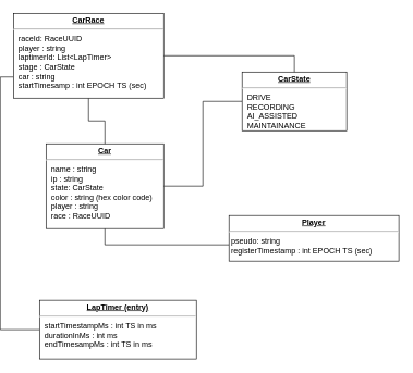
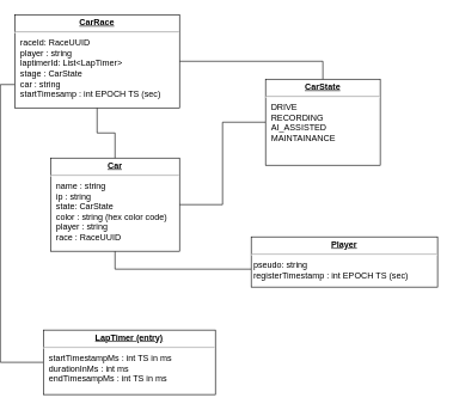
- <mxCell id="5" value="&lt;p style=&quot;margin:0px;margin-top:4px;text-align:center;text-decoration:underline;&quot;&gt;&lt;b&gt;CarState&lt;/b&gt;&lt;br&gt;&lt;/p&gt;&lt;hr&gt;&lt;p style=&quot;margin:0px;margin-left:8px;&quot;&gt;DRIVE&lt;br&gt;RECORDING&lt;br&gt;AI_ASSISTED&lt;/p&gt;&lt;p style=&quot;margin:0px;margin-left:8px;&quot;&gt;MAINTAINANCE&lt;br&gt;&lt;/p&gt;" style="verticalAlign=top;align=left;overflow=fill;fontSize=12;fontFamily=Helvetica;html=1;" vertex="1" parent="1"><mxGeometry x="370" y="110" width="160" height="90" as="geometry" /></mxCell>
+ <mxCell id="5" value="&lt;p style=&quot;margin:0px;margin-top:4px;text-align:center;text-decoration:underline;&quot;&gt;&lt;b&gt;CarState&lt;/b&gt;&lt;br&gt;&lt;/p&gt;&lt;hr&gt;&lt;p style=&quot;margin:0px;margin-left:8px;&quot;&gt;DRIVE&lt;br&gt;RECORDING&lt;br&gt;AI_ASSISTED&lt;/p&gt;&lt;p style=&quot;margin:0px;margin-left:8px;&quot;&gt;MAINTAINANCE&lt;br&gt;&lt;/p&gt;" style="verticalAlign=top;align=left;overflow=fill;fontSize=12;fontFamily=Helvetica;html=1;" vertex="1" parent="1"><mxGeometry x="370" y="110" width="160" height="120" as="geometry" /></mxCell>
